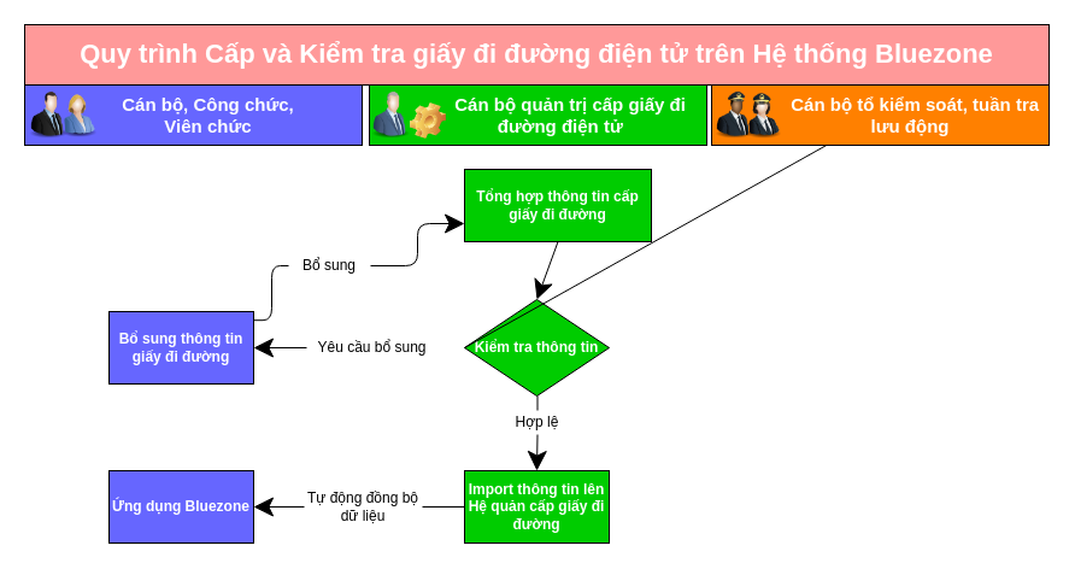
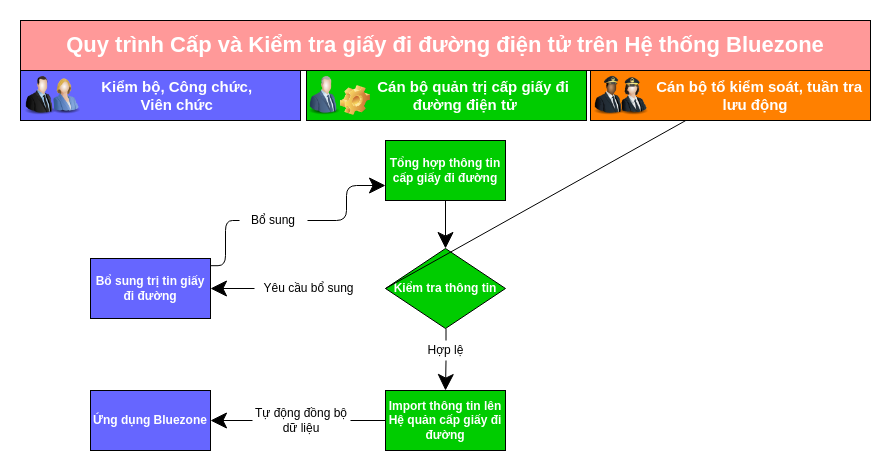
- <mxCell id="3" value="&lt;font color=&quot;#ffffff&quot; size=&quot;1&quot;&gt;&lt;b style=&quot;font-size: 15px&quot;&gt;&amp;nbsp; &amp;nbsp; &amp;nbsp; &amp;nbsp; &amp;nbsp; &amp;nbsp; &amp;nbsp; &amp;nbsp; &amp;nbsp; &amp;nbsp;Cán bộ, Công chức,&amp;nbsp; &amp;nbsp; &amp;nbsp; &amp;nbsp; &amp;nbsp; &amp;nbsp; &amp;nbsp; &amp;nbsp; &amp;nbsp; &amp;nbsp; Viên chức&lt;/b&gt;&lt;/font&gt;" style="rounded=0;whiteSpace=wrap;html=1;hachureGap=4;pointerEvents=0;fillColor=#6666FF;" vertex="1" parent="1"><mxGeometry y="70" width="280" height="50" as="geometry" x="20" /></mxCell>
+ <mxCell id="3" value="&lt;font color=&quot;#ffffff&quot; size=&quot;1&quot;&gt;&lt;b style=&quot;font-size: 15px&quot;&gt;&amp;nbsp; &amp;nbsp; &amp;nbsp; &amp;nbsp; &amp;nbsp; &amp;nbsp; &amp;nbsp; &amp;nbsp; &amp;nbsp; &amp;nbsp;Kiểm bộ, Công chức,&amp;nbsp; &amp;nbsp; &amp;nbsp; &amp;nbsp; &amp;nbsp; &amp;nbsp; &amp;nbsp; &amp;nbsp; &amp;nbsp; &amp;nbsp; Viên chức&lt;/b&gt;&lt;/font&gt;" style="rounded=0;whiteSpace=wrap;html=1;hachureGap=4;pointerEvents=0;fillColor=#6666FF;" vertex="1" parent="1"><mxGeometry y="70" width="280" height="50" as="geometry" x="20" /></mxCell>
- <mxCell id="12" value="&lt;font color=&quot;#ffffff&quot;&gt;&lt;b&gt;Tổng hợp thông tin cấp giấy đi đường&lt;/b&gt;&lt;/font&gt;" style="rounded=0;whiteSpace=wrap;html=1;hachureGap=4;pointerEvents=0;fillColor=#00CC00;" vertex="1" parent="1"><mxGeometry x="385" y="140" width="155" height="60" as="geometry" /></mxCell>
+ <mxCell id="12" value="&lt;font color=&quot;#ffffff&quot;&gt;&lt;b&gt;Tổng hợp thông tin cấp giấy đi đường&lt;/b&gt;&lt;/font&gt;" style="rounded=0;whiteSpace=wrap;html=1;hachureGap=4;pointerEvents=0;fillColor=#00CC00;" vertex="1" parent="1"><mxGeometry x="385" y="140" width="120" height="60" as="geometry" /></mxCell>
- <mxCell id="14" value="&lt;font color=&quot;#ffffff&quot;&gt;&lt;b&gt;Bổ sung thông tin giấy đi đường&lt;/b&gt;&lt;/font&gt;" style="rounded=0;whiteSpace=wrap;html=1;hachureGap=4;pointerEvents=0;fillColor=#6666FF;" vertex="1" parent="1"><mxGeometry x="90" y="258" width="120" height="60" as="geometry" /></mxCell>
+ <mxCell id="14" value="&lt;font color=&quot;#ffffff&quot;&gt;&lt;b&gt;Bổ sung trị tin giấy đi đường&lt;/b&gt;&lt;/font&gt;" style="rounded=0;whiteSpace=wrap;html=1;hachureGap=4;pointerEvents=0;fillColor=#6666FF;" vertex="1" parent="1"><mxGeometry x="90" y="258" width="120" height="60" as="geometry" /></mxCell>
